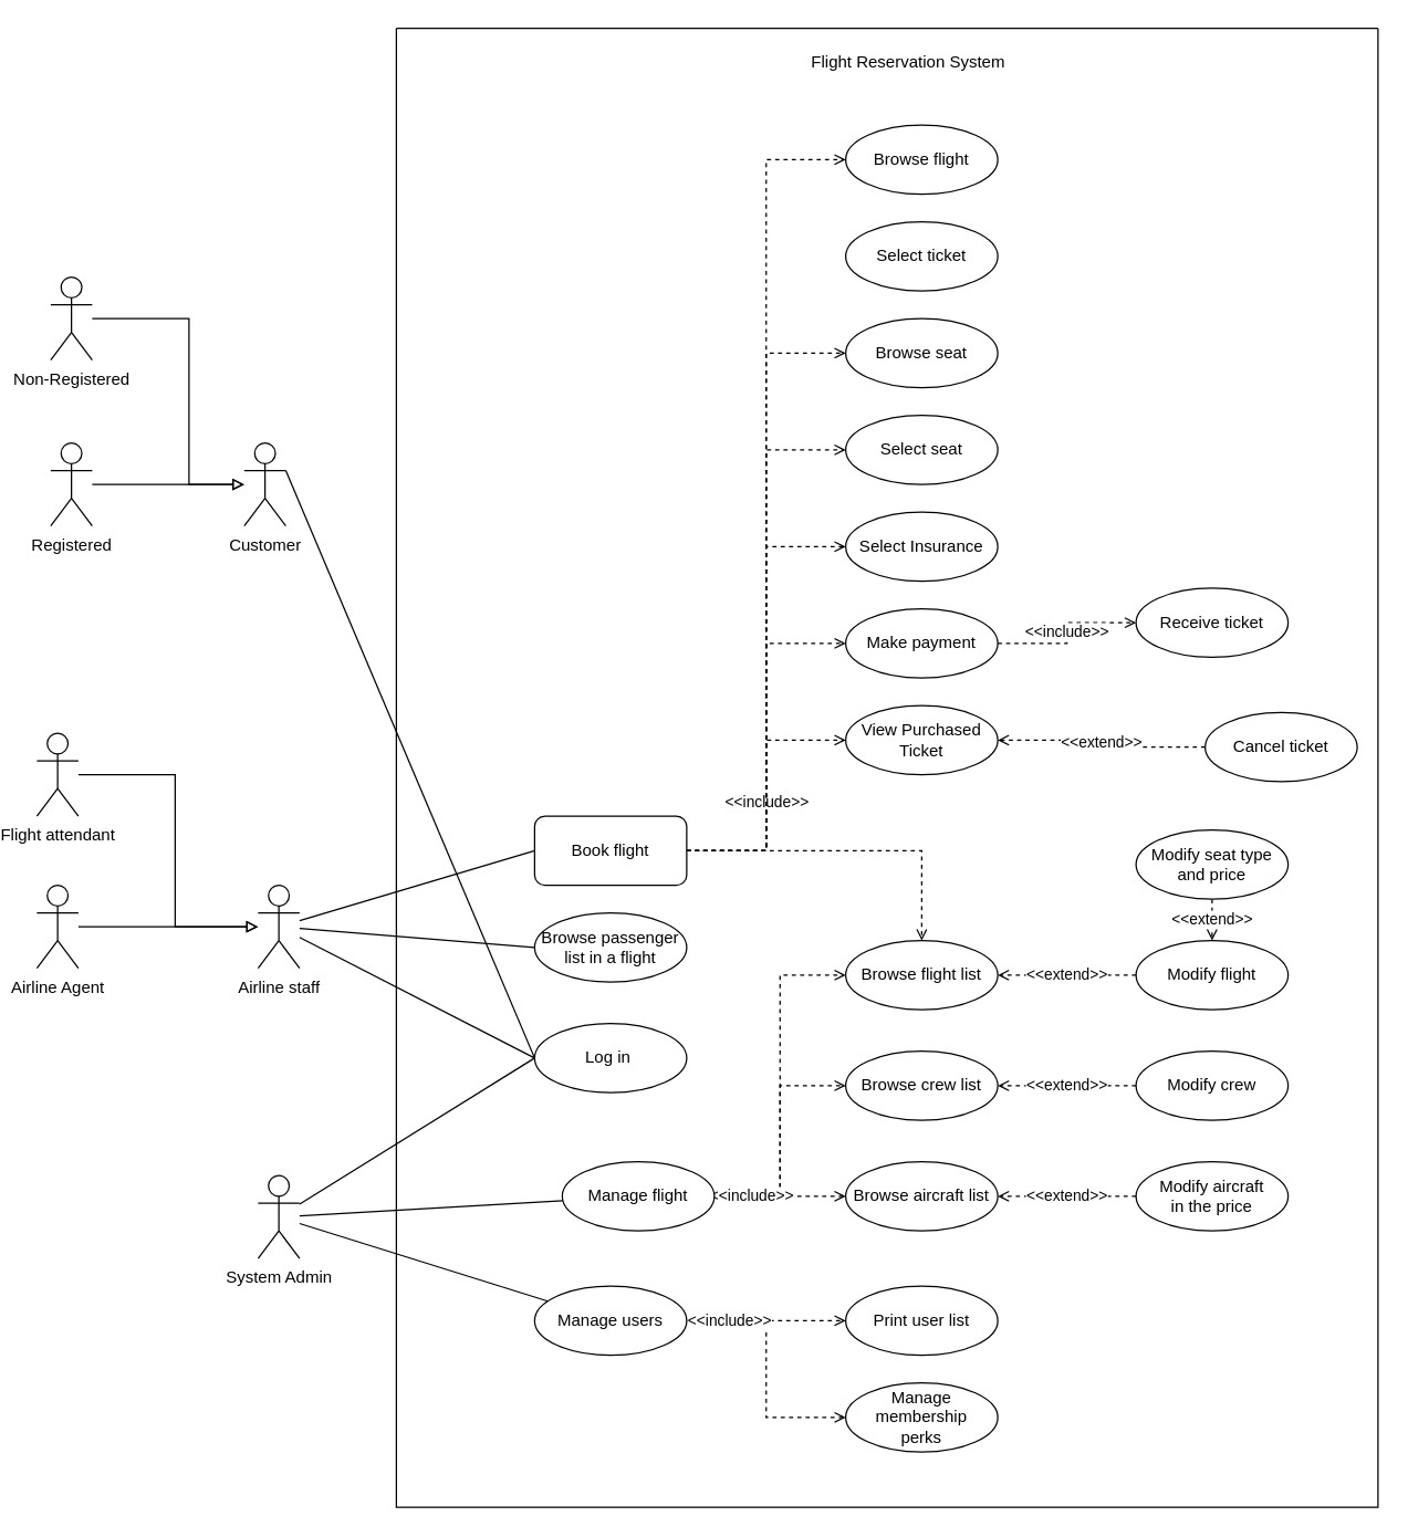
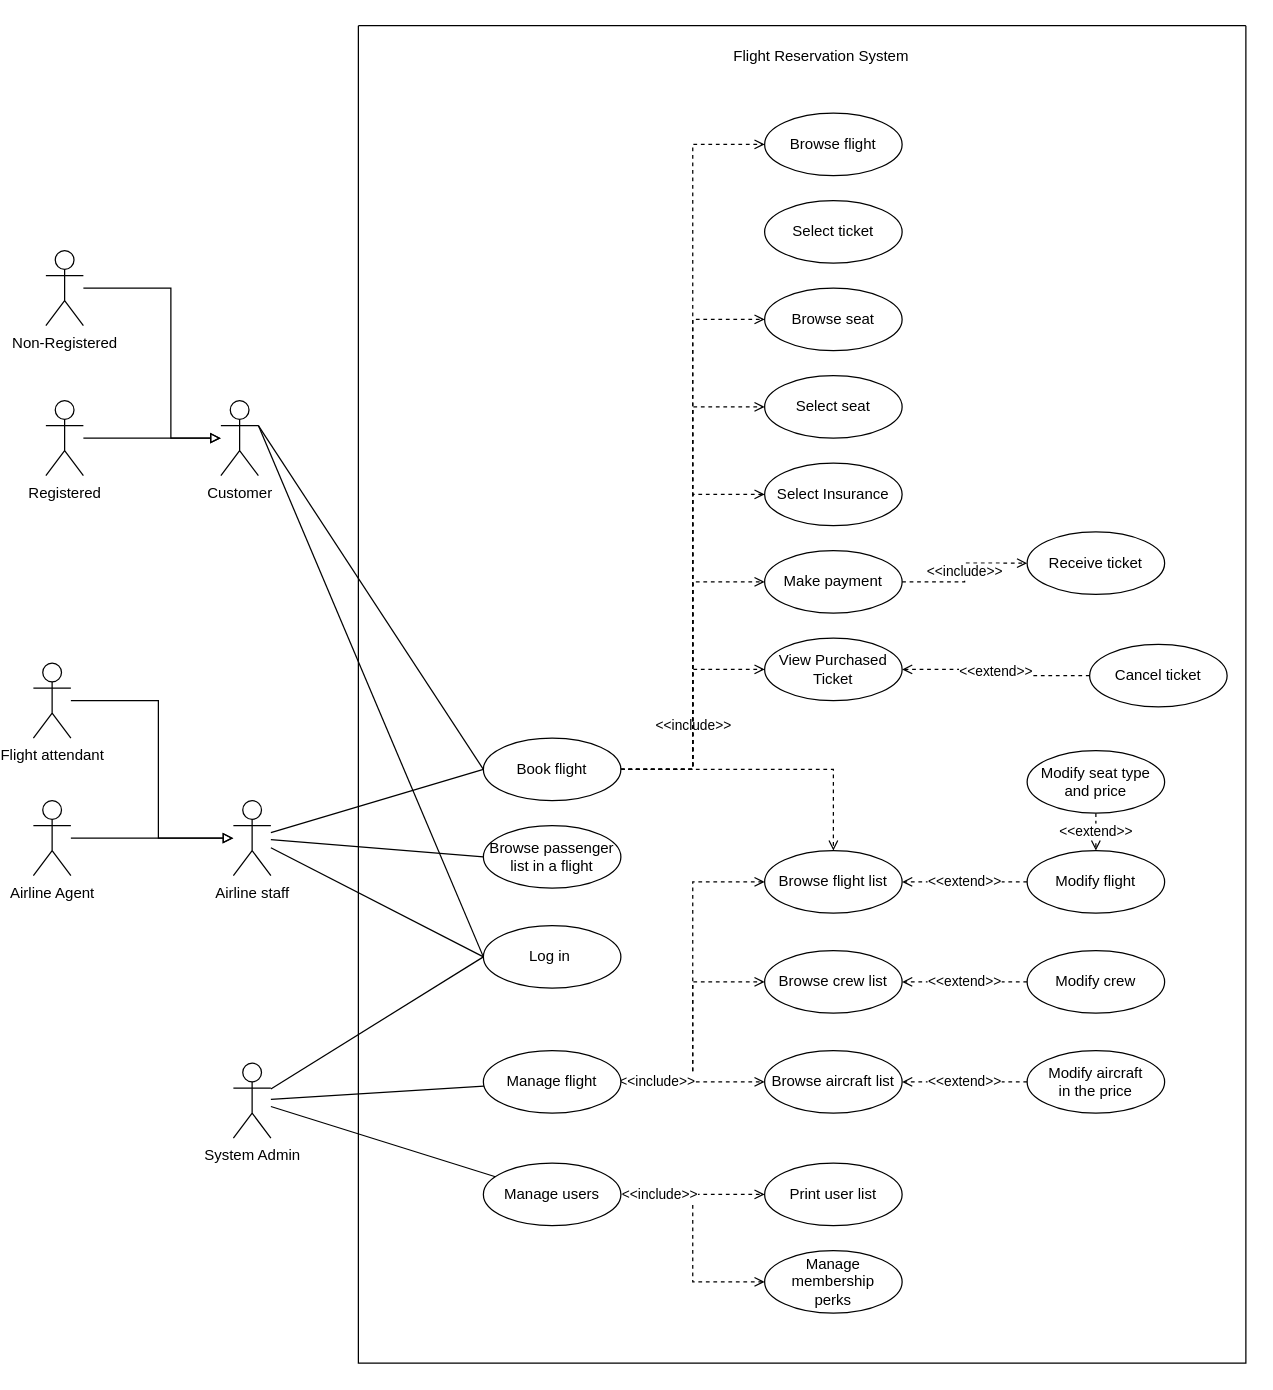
+ <mxCell id="45" style="rounded=0;orthogonalLoop=1;jettySize=auto;html=1;endArrow=none;endFill=0;entryX=0;entryY=0.5;entryDx=0;entryDy=0;exitX=1;exitY=0.333;exitDx=0;exitDy=0;exitPerimeter=0;" parent="1" source="47" target="12" edge="1"><mxGeometry relative="1" as="geometry" /></mxCell>
- <mxCell id="12" value="Book flight" style="whiteSpace=wrap;html=1;rounded=1;" parent="2" vertex="1"><mxGeometry x="100" y="570" width="110" height="50" as="geometry" /></mxCell>
+ <mxCell id="12" value="Book flight" style="ellipse;whiteSpace=wrap;html=1;" parent="2" vertex="1"><mxGeometry x="100" y="570" width="110" height="50" as="geometry" /></mxCell>
- <mxCell id="16" value="Manage flight" style="ellipse;whiteSpace=wrap;html=1;" parent="2" vertex="1"><mxGeometry x="120" y="820" width="110" height="50" as="geometry" /></mxCell>
+ <mxCell id="16" value="Manage flight" style="ellipse;whiteSpace=wrap;html=1;" parent="2" vertex="1"><mxGeometry x="100" y="820" width="110" height="50" as="geometry" /></mxCell>
